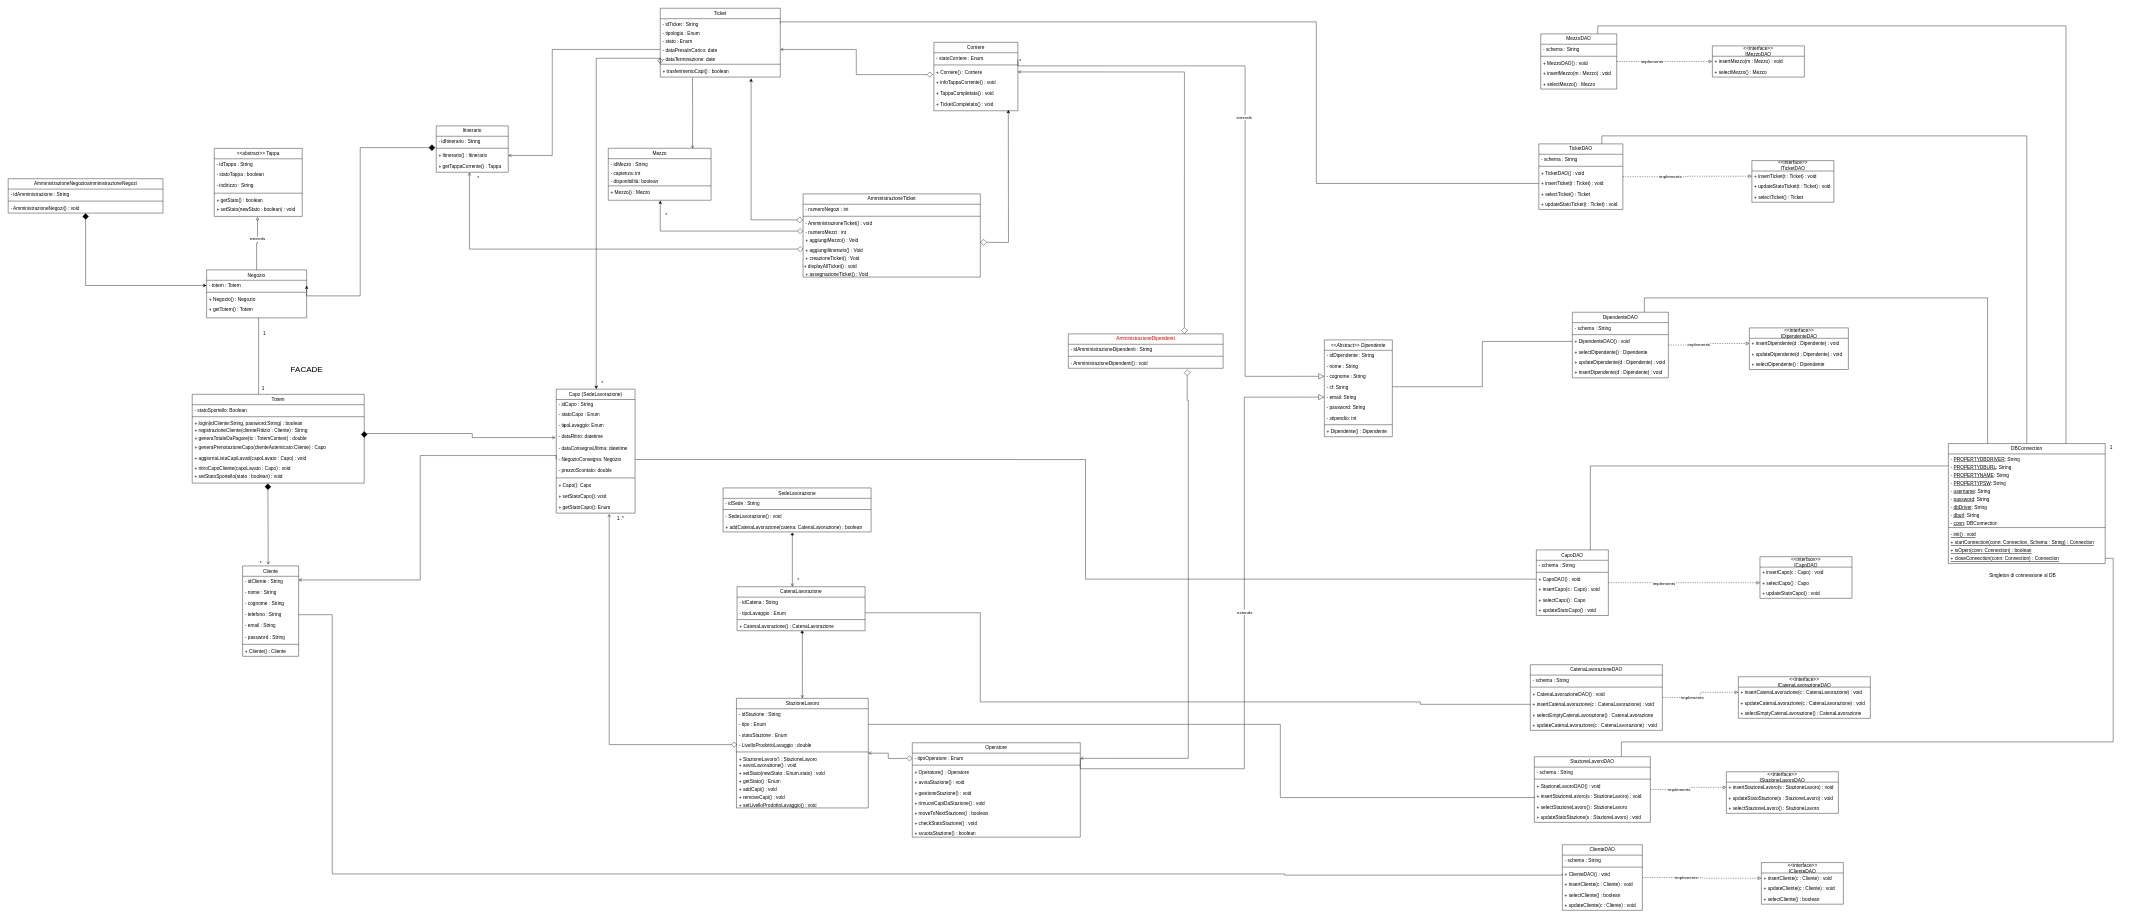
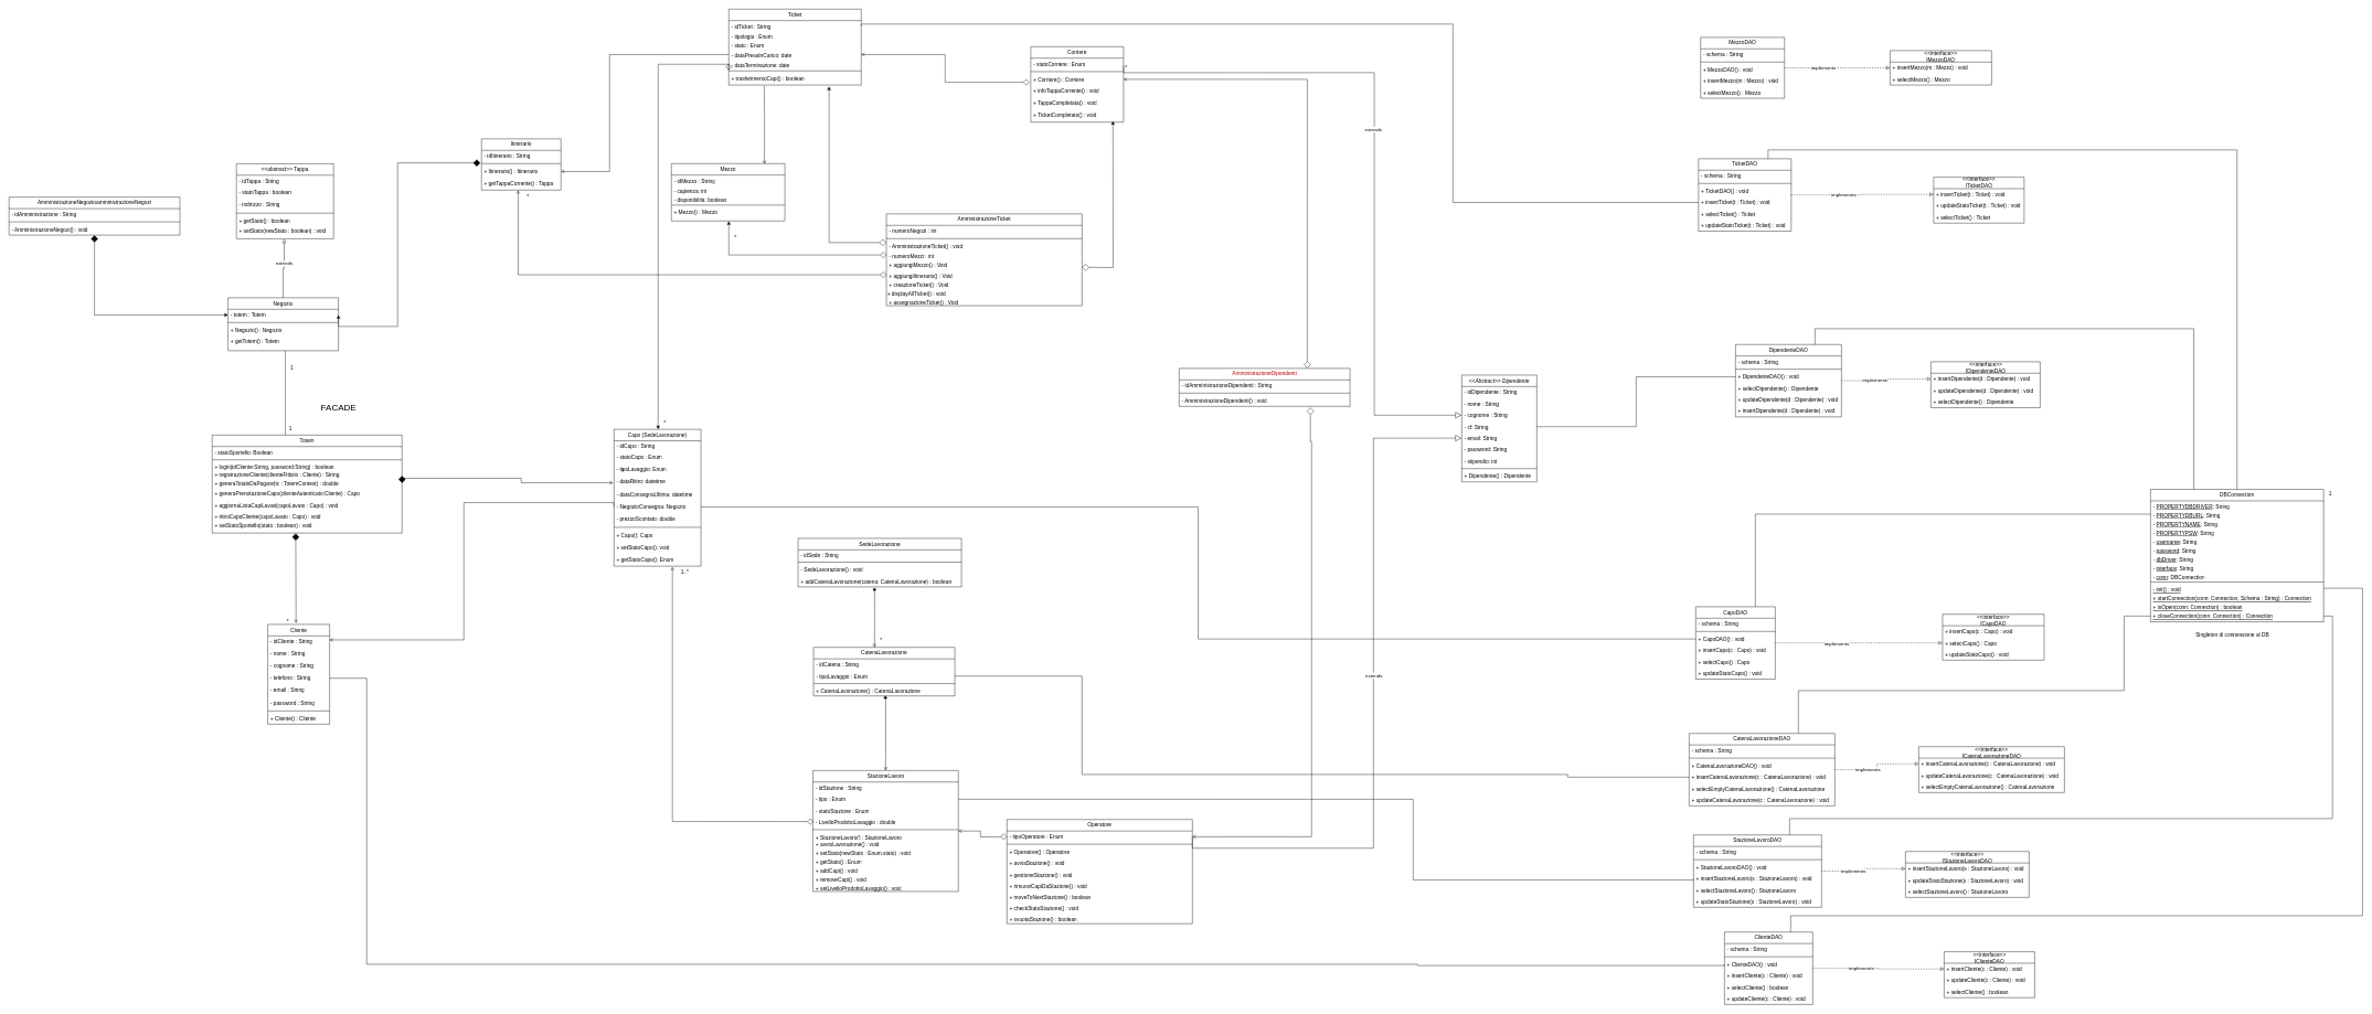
- <mxCell id="283" style="edgeStyle=orthogonalEdgeStyle;rounded=0;orthogonalLoop=1;jettySize=auto;html=1;exitX=0.75;exitY=0;exitDx=0;exitDy=0;entryX=0.75;entryY=0;entryDx=0;entryDy=0;endArrow=none;startFill=0;" edge="1" parent="1" source="225" target="167"><mxGeometry relative="1" as="geometry" /></mxCell>
- <mxCell id="175" value="- &lt;u&gt;dburl&lt;/u&gt;: String" style="text;strokeColor=none;fillColor=none;align=left;verticalAlign=top;spacingLeft=4;spacingRight=4;overflow=hidden;rotatable=0;points=[[0,0.5],[1,0.5]];portConstraint=eastwest;whiteSpace=wrap;html=1;" vertex="1" parent="167"><mxGeometry y="166" width="392" height="20" as="geometry" /></mxCell>
+ <mxCell id="175" value="- &lt;u&gt;interface&lt;/u&gt;: String" style="text;strokeColor=none;fillColor=none;align=left;verticalAlign=top;spacingLeft=4;spacingRight=4;overflow=hidden;rotatable=0;points=[[0,0.5],[1,0.5]];portConstraint=eastwest;whiteSpace=wrap;html=1;" vertex="1" parent="167"><mxGeometry y="166" width="392" height="20" as="geometry" /></mxCell>
+ <mxCell id="251" style="edgeStyle=orthogonalEdgeStyle;rounded=0;orthogonalLoop=1;jettySize=auto;html=1;exitX=0.75;exitY=0;exitDx=0;exitDy=0;entryX=0;entryY=0.5;entryDx=0;entryDy=0;endArrow=none;startFill=0;" edge="1" parent="1" source="252" target="181"><mxGeometry relative="1" as="geometry"><Array as="points"><mxPoint x="4073" y="1564" /><mxPoint x="4810" y="1564" /><mxPoint x="4810" y="1395" /></Array></mxGeometry></mxCell>
+ <mxCell id="185" style="edgeStyle=orthogonalEdgeStyle;rounded=0;orthogonalLoop=1;jettySize=auto;html=1;exitX=0.75;exitY=0;exitDx=0;exitDy=0;entryX=1;entryY=0.5;entryDx=0;entryDy=0;endArrow=none;startFill=0;" edge="1" parent="1" source="186" target="178"><mxGeometry relative="1" as="geometry"><Array as="points"><mxPoint x="4055" y="2074" /><mxPoint x="5350" y="2074" /><mxPoint x="5350" y="1332" /></Array></mxGeometry></mxCell>
